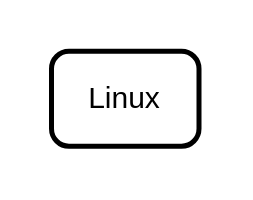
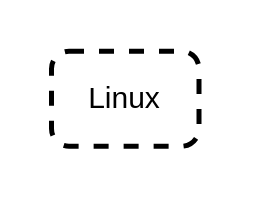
- <mxCell id="2" value="Linux" style="rounded=1;absoluteArcSize=1;arcSize=14;whiteSpace=wrap;strokeWidth=2;" vertex="1" parent="1"><mxGeometry x="20" y="20" width="59" height="38" as="geometry" /></mxCell>
+ <mxCell id="2" value="Linux" style="rounded=1;absoluteArcSize=1;arcSize=14;whiteSpace=wrap;strokeWidth=2;dashed=1;" vertex="1" parent="1"><mxGeometry x="20" y="20" width="59" height="38" as="geometry" /></mxCell>
